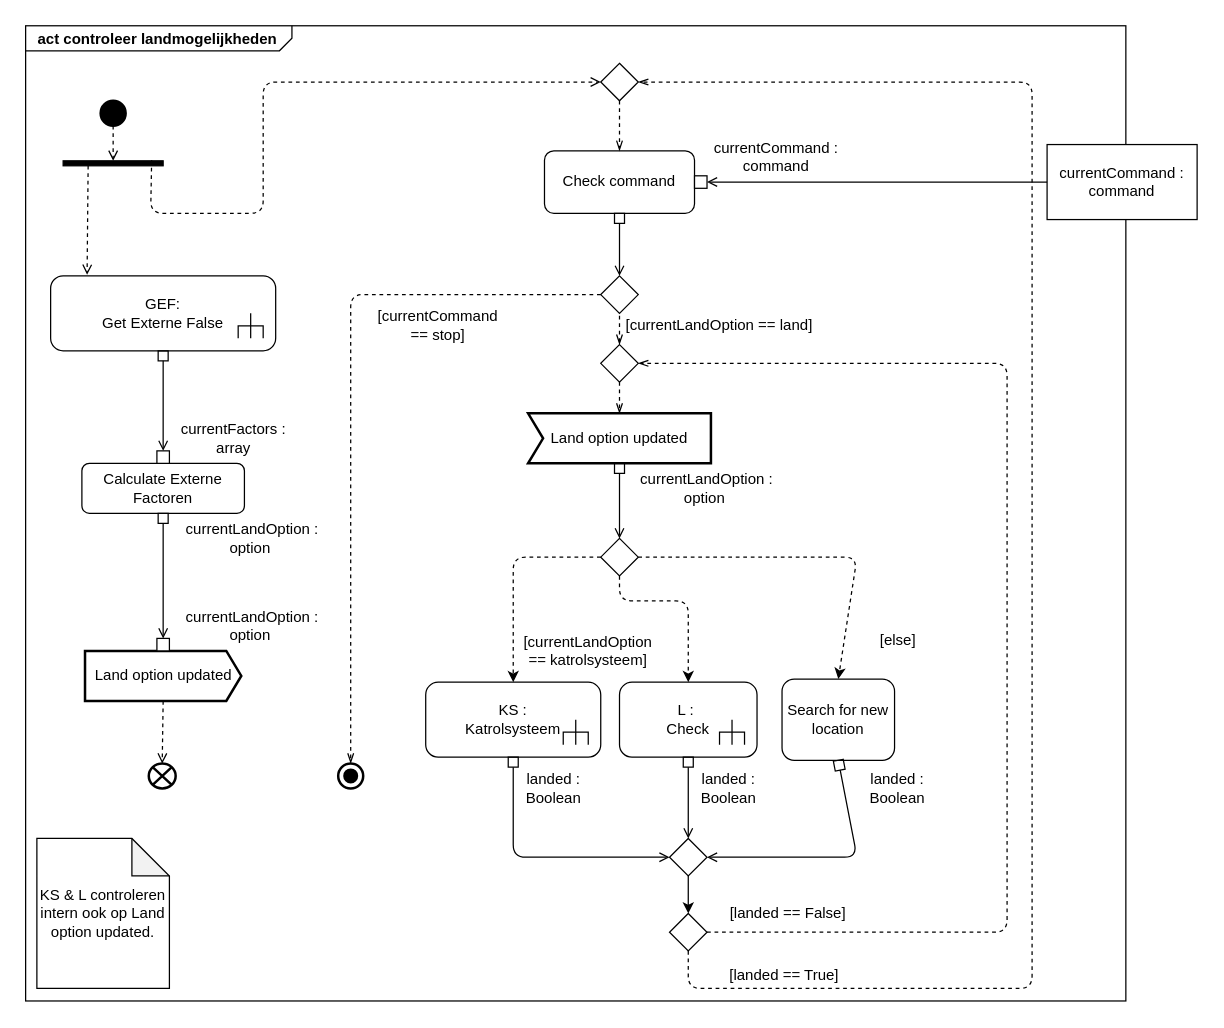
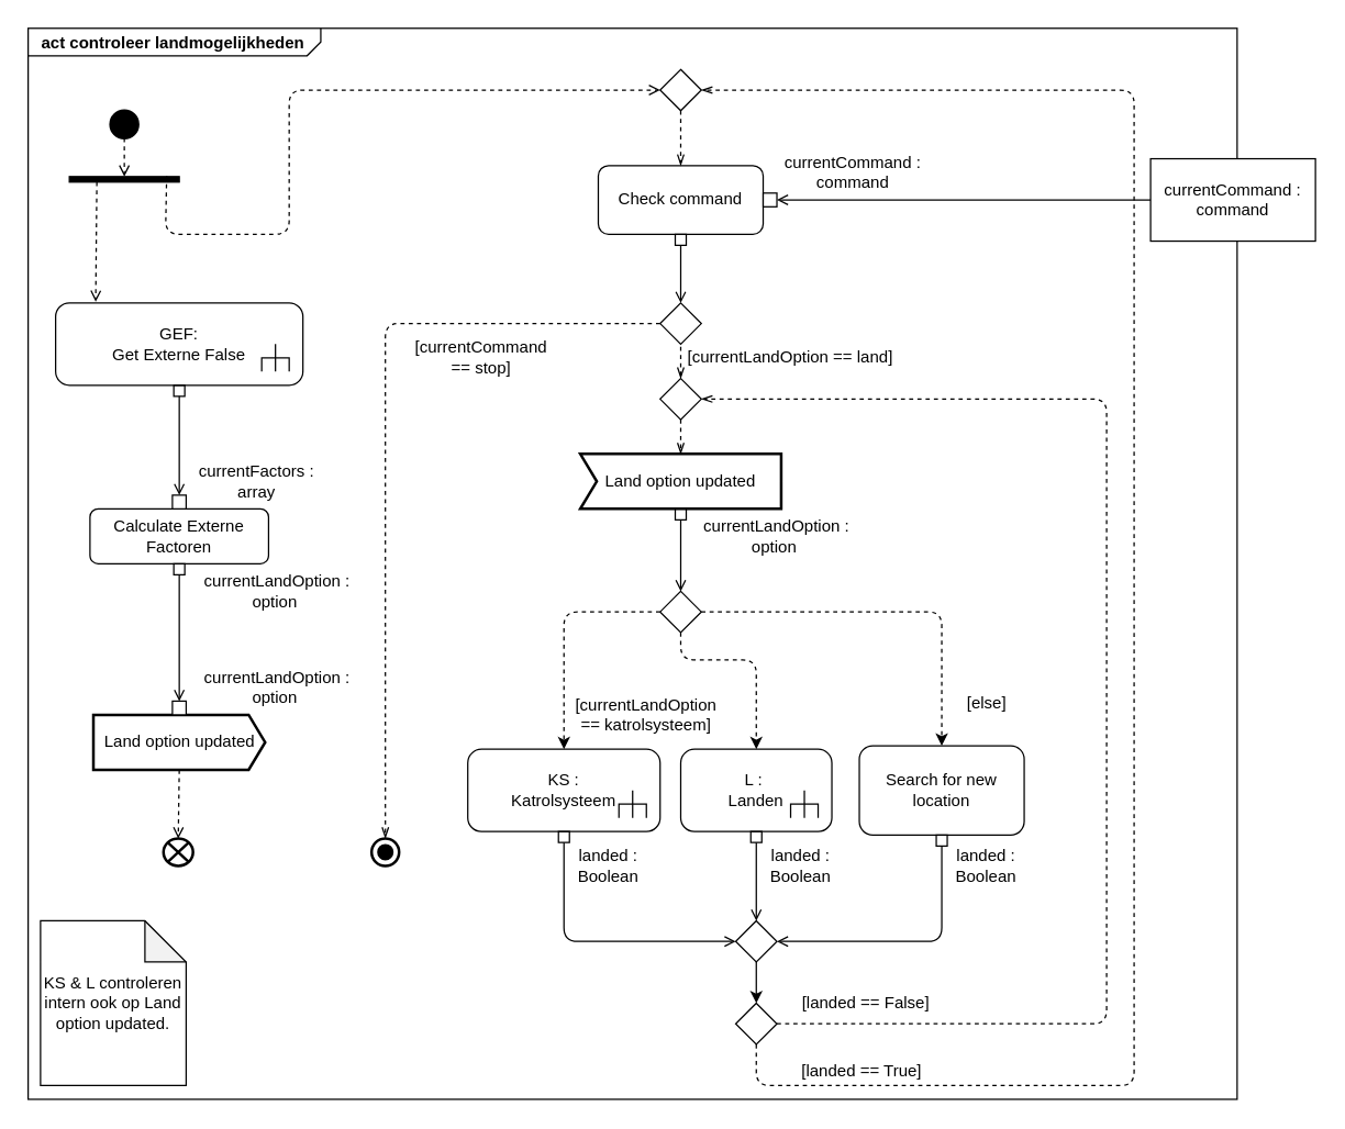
- <mxCell id="30" value="L :&amp;nbsp;&lt;br&gt;Check" style="html=1;shape=mxgraph.sysml.callBehAct;whiteSpace=wrap;align=center;" vertex="1" parent="1"><mxGeometry x="495" y="545" width="110" height="60" as="geometry" /></mxCell>
+ <mxCell id="30" value="L :&amp;nbsp;&lt;br&gt;Landen" style="html=1;shape=mxgraph.sysml.callBehAct;whiteSpace=wrap;align=center;" vertex="1" parent="1"><mxGeometry x="495" y="545" width="110" height="60" as="geometry" /></mxCell>
- <mxCell id="32" value="Search for new location" style="shape=rect;html=1;rounded=1;whiteSpace=wrap;align=center;" vertex="1" parent="1"><mxGeometry x="625" y="542.5" width="90" height="65" as="geometry" /></mxCell>
+ <mxCell id="32" value="Search for new location" style="shape=rect;html=1;rounded=1;whiteSpace=wrap;align=center;" vertex="1" parent="1"><mxGeometry x="625" y="542.5" width="120" height="65" as="geometry" /></mxCell>
